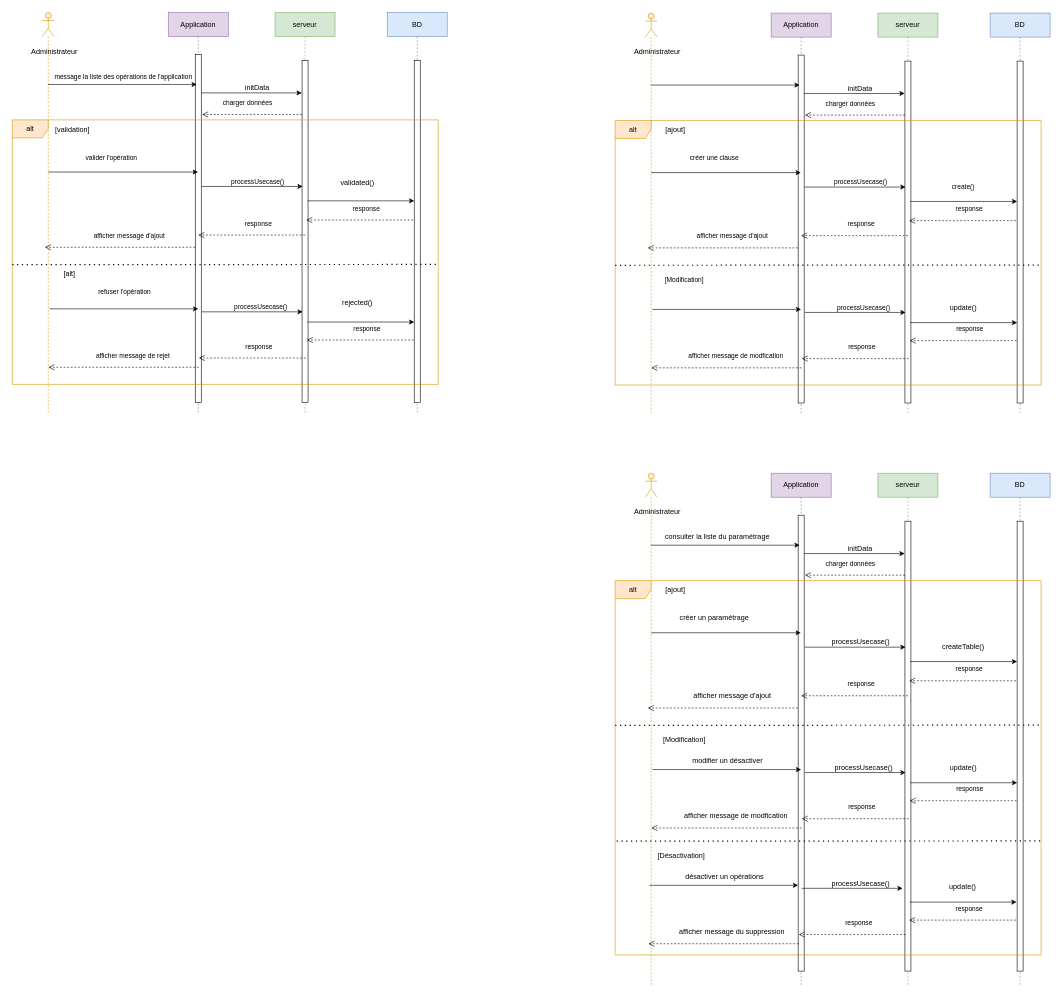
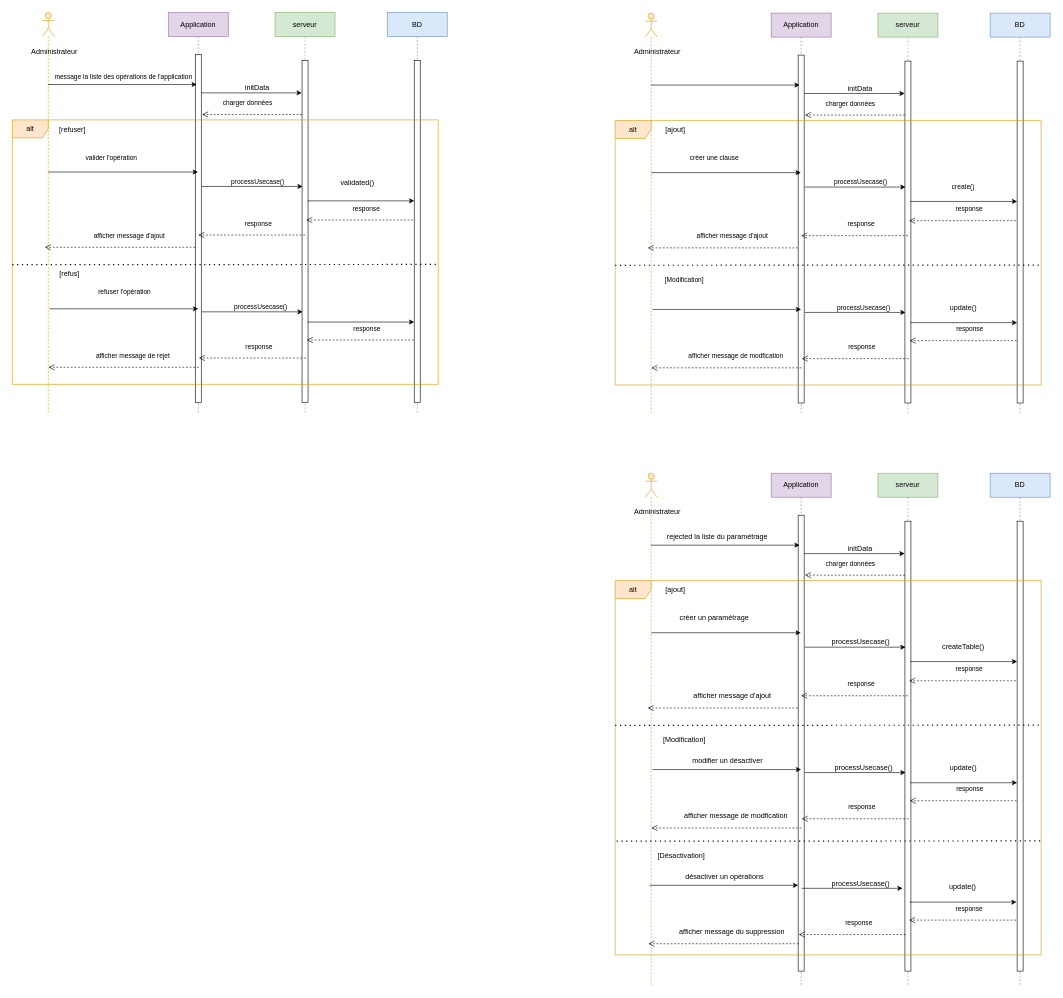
- <mxCell id="104" value="[validation]" style="text;html=1;align=center;verticalAlign=middle;resizable=0;points=[];autosize=1;strokeColor=none;fillColor=none;" parent="1" vertex="1"><mxGeometry x="80" y="200" width="80" height="30" as="geometry" /></mxCell>
+ <mxCell id="104" value="[refuser]" style="text;html=1;align=center;verticalAlign=middle;resizable=0;points=[];autosize=1;strokeColor=none;fillColor=none;" parent="1" vertex="1"><mxGeometry x="80" y="200" width="80" height="30" as="geometry" /></mxCell>
- <mxCell id="113" value="[alt]" style="text;html=1;align=center;verticalAlign=middle;resizable=0;points=[];autosize=1;strokeColor=none;fillColor=none;" parent="1" vertex="1"><mxGeometry x="85" y="441" width="60" height="30" as="geometry" /></mxCell>
+ <mxCell id="113" value="[refus]" style="text;html=1;align=center;verticalAlign=middle;resizable=0;points=[];autosize=1;strokeColor=none;fillColor=none;" parent="1" vertex="1"><mxGeometry x="85" y="441" width="60" height="30" as="geometry" /></mxCell>
- <mxCell id="115" value="rejected()" style="text;html=1;align=center;verticalAlign=middle;resizable=0;points=[];autosize=1;strokeColor=none;fillColor=none;" parent="1" vertex="1"><mxGeometry x="560" y="489" width="70" height="30" as="geometry" /></mxCell>
- <mxCell id="42" value="consulter la liste du paramétrage" style="text;html=1;align=center;verticalAlign=middle;resizable=0;points=[];autosize=1;strokeColor=none;fillColor=none;" parent="1" vertex="1"><mxGeometry x="1095" y="879" width="200" height="30" as="geometry" /></mxCell>
+ <mxCell id="42" value="rejected la liste du paramétrage" style="text;html=1;align=center;verticalAlign=middle;resizable=0;points=[];autosize=1;strokeColor=none;fillColor=none;" parent="1" vertex="1"><mxGeometry x="1095" y="879" width="200" height="30" as="geometry" /></mxCell>
